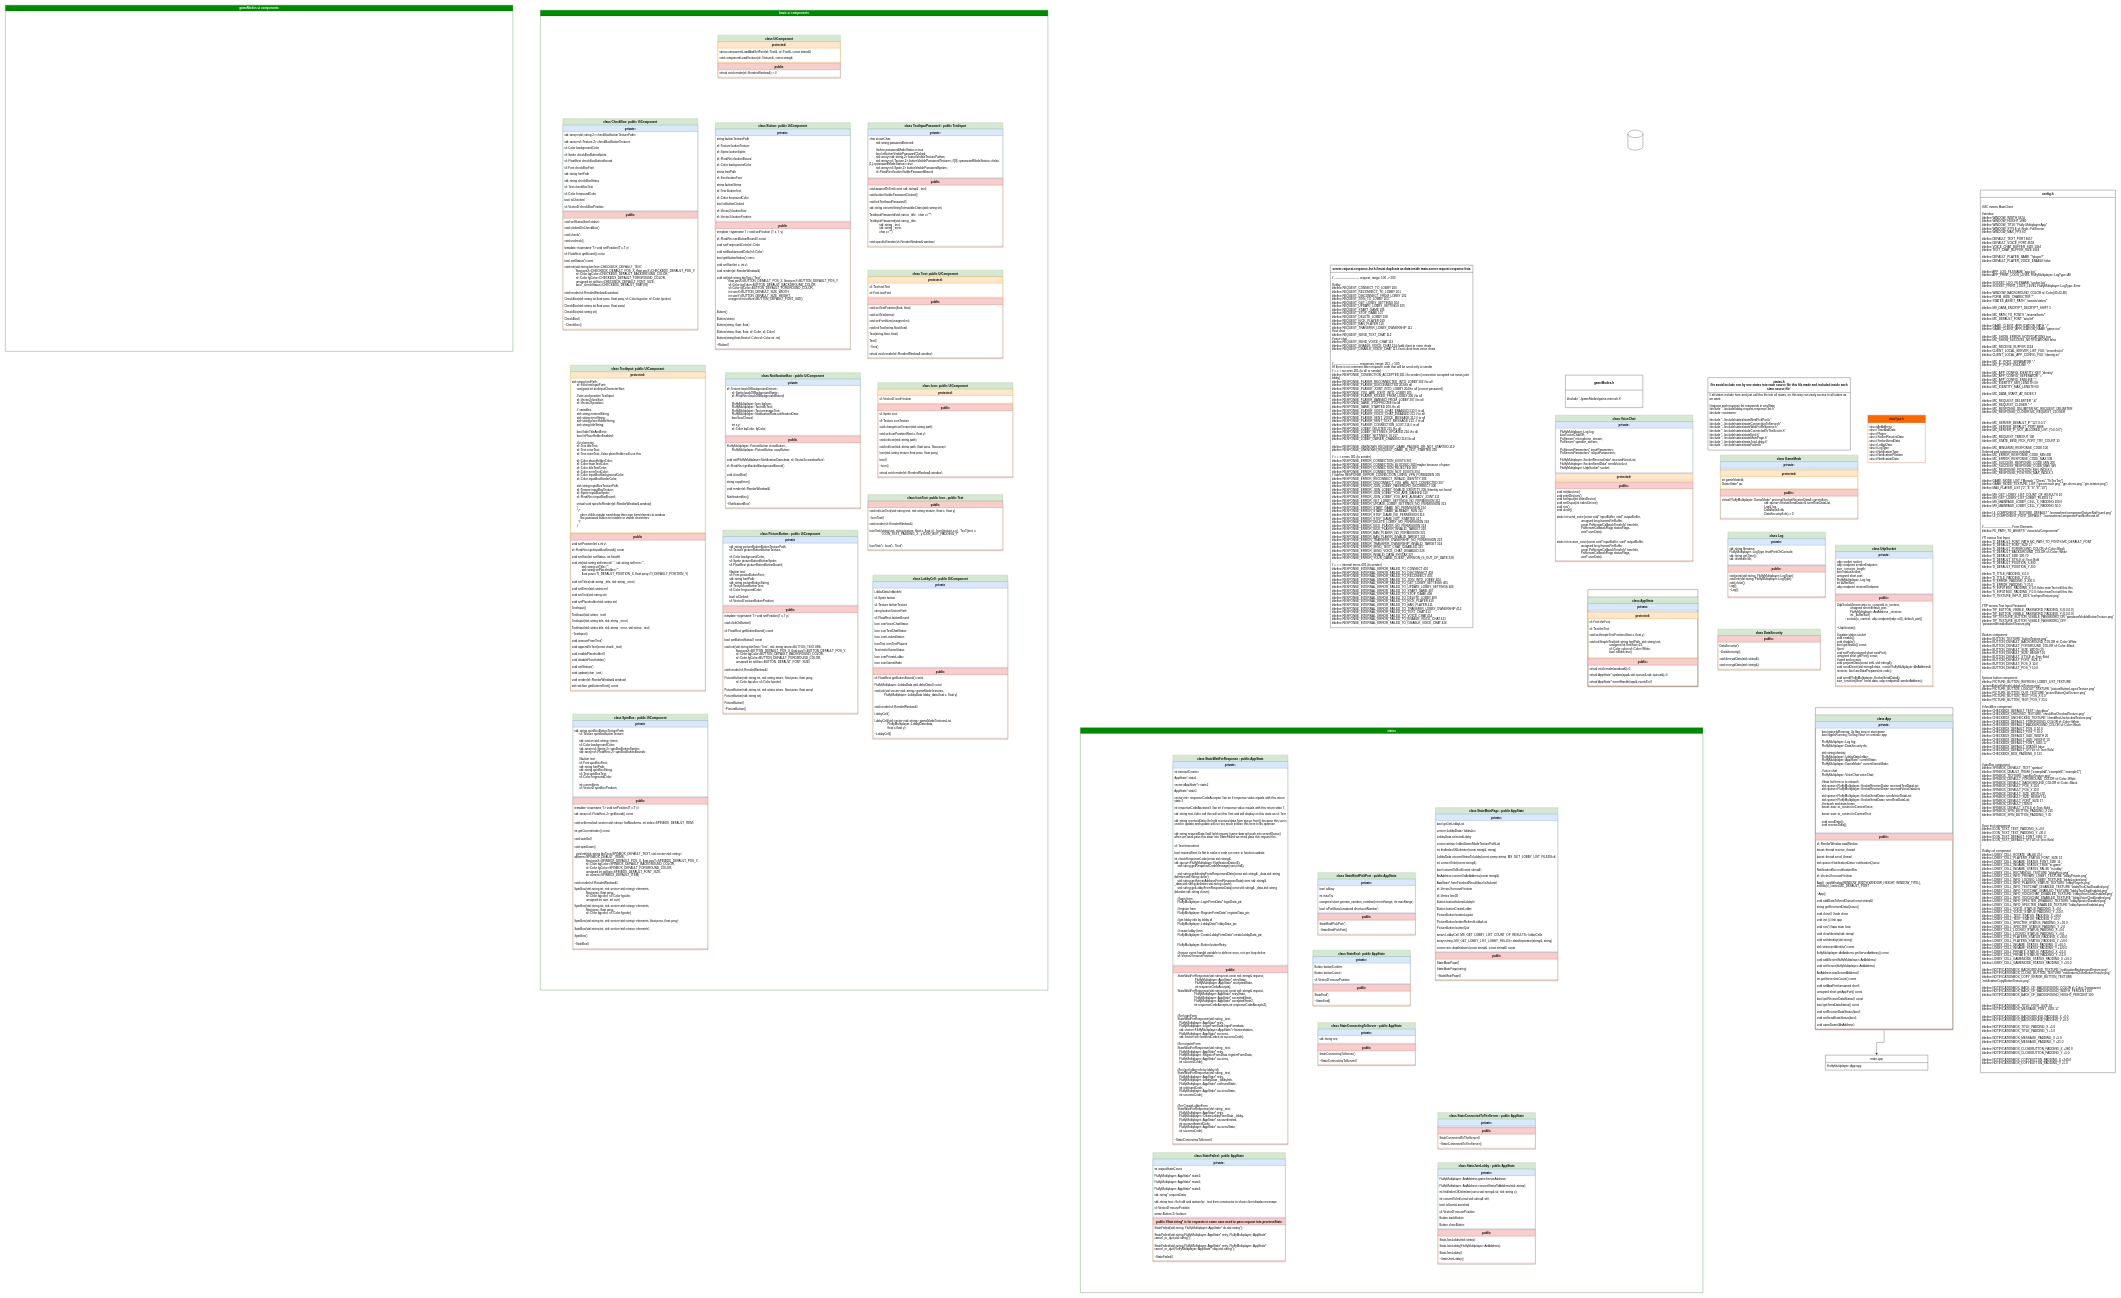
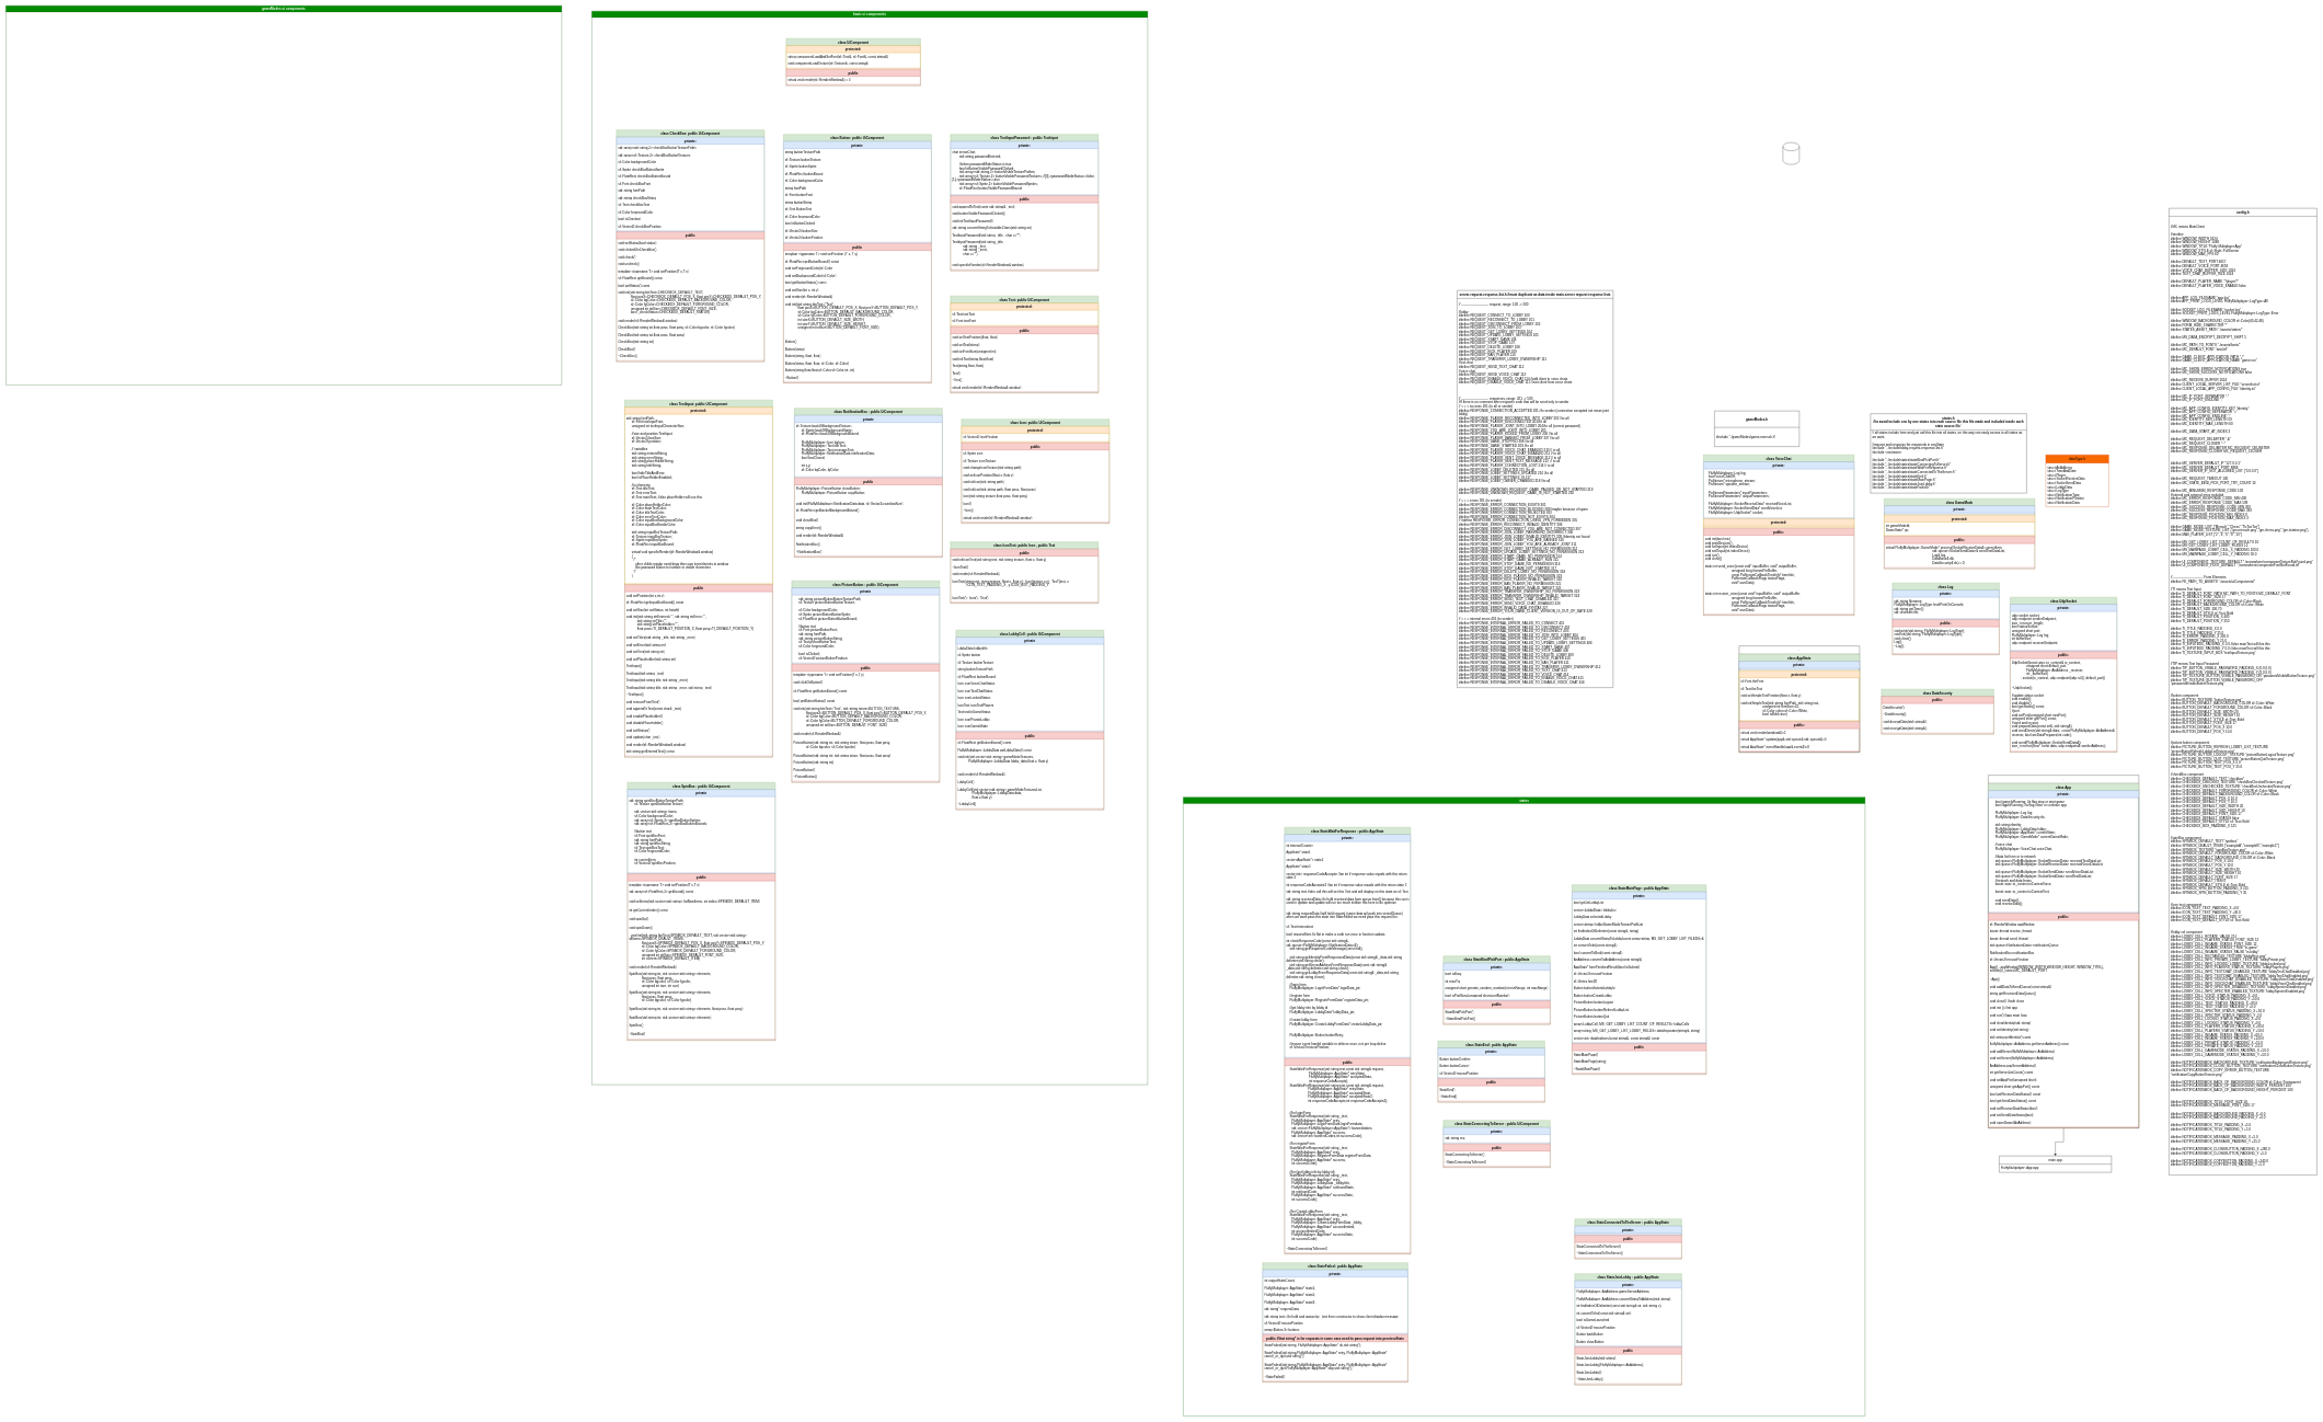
- <mxCell id="360" value="std::setSize getEnteredText() const" style="text;strokeColor=none;fillColor=none;align=left;verticalAlign=top;spacingLeft=4;spacingRight=4;overflow=hidden;rotatable=0;points=[[0,0.5],[1,0.5]];portConstraint=eastwest;whiteSpace=wrap;html=1;" parent="339" vertex="1"><mxGeometry y="596" width="540" height="26" as="geometry" /></mxCell>
+ <mxCell id="360" value="std::string getEnteredText() const" style="text;strokeColor=none;fillColor=none;align=left;verticalAlign=top;spacingLeft=4;spacingRight=4;overflow=hidden;rotatable=0;points=[[0,0.5],[1,0.5]];portConstraint=eastwest;whiteSpace=wrap;html=1;" parent="339" vertex="1"><mxGeometry y="596" width="540" height="26" as="geometry" /></mxCell>
- <mxCell id="115" value="class StateConnectingToServer : public AppState" style="swimlane;fontStyle=1;align=center;verticalAlign=top;childLayout=stackLayout;horizontal=1;startSize=26;horizontalStack=0;resizeParent=1;resizeParentMax=0;resizeLast=0;collapsible=1;marginBottom=0;whiteSpace=wrap;html=1;fillColor=#d5e8d4;strokeColor=#82b366;" parent="79" vertex="1"><mxGeometry x="950" y="1180" width="390" height="172" as="geometry" /></mxCell>
+ <mxCell id="115" value="class StateConnectingToServer : public UiComponent" style="swimlane;fontStyle=1;align=center;verticalAlign=top;childLayout=stackLayout;horizontal=1;startSize=26;horizontalStack=0;resizeParent=1;resizeParentMax=0;resizeLast=0;collapsible=1;marginBottom=0;whiteSpace=wrap;html=1;fillColor=#d5e8d4;strokeColor=#82b366;" parent="79" vertex="1"><mxGeometry x="950" y="1180" width="390" height="172" as="geometry" /></mxCell>
